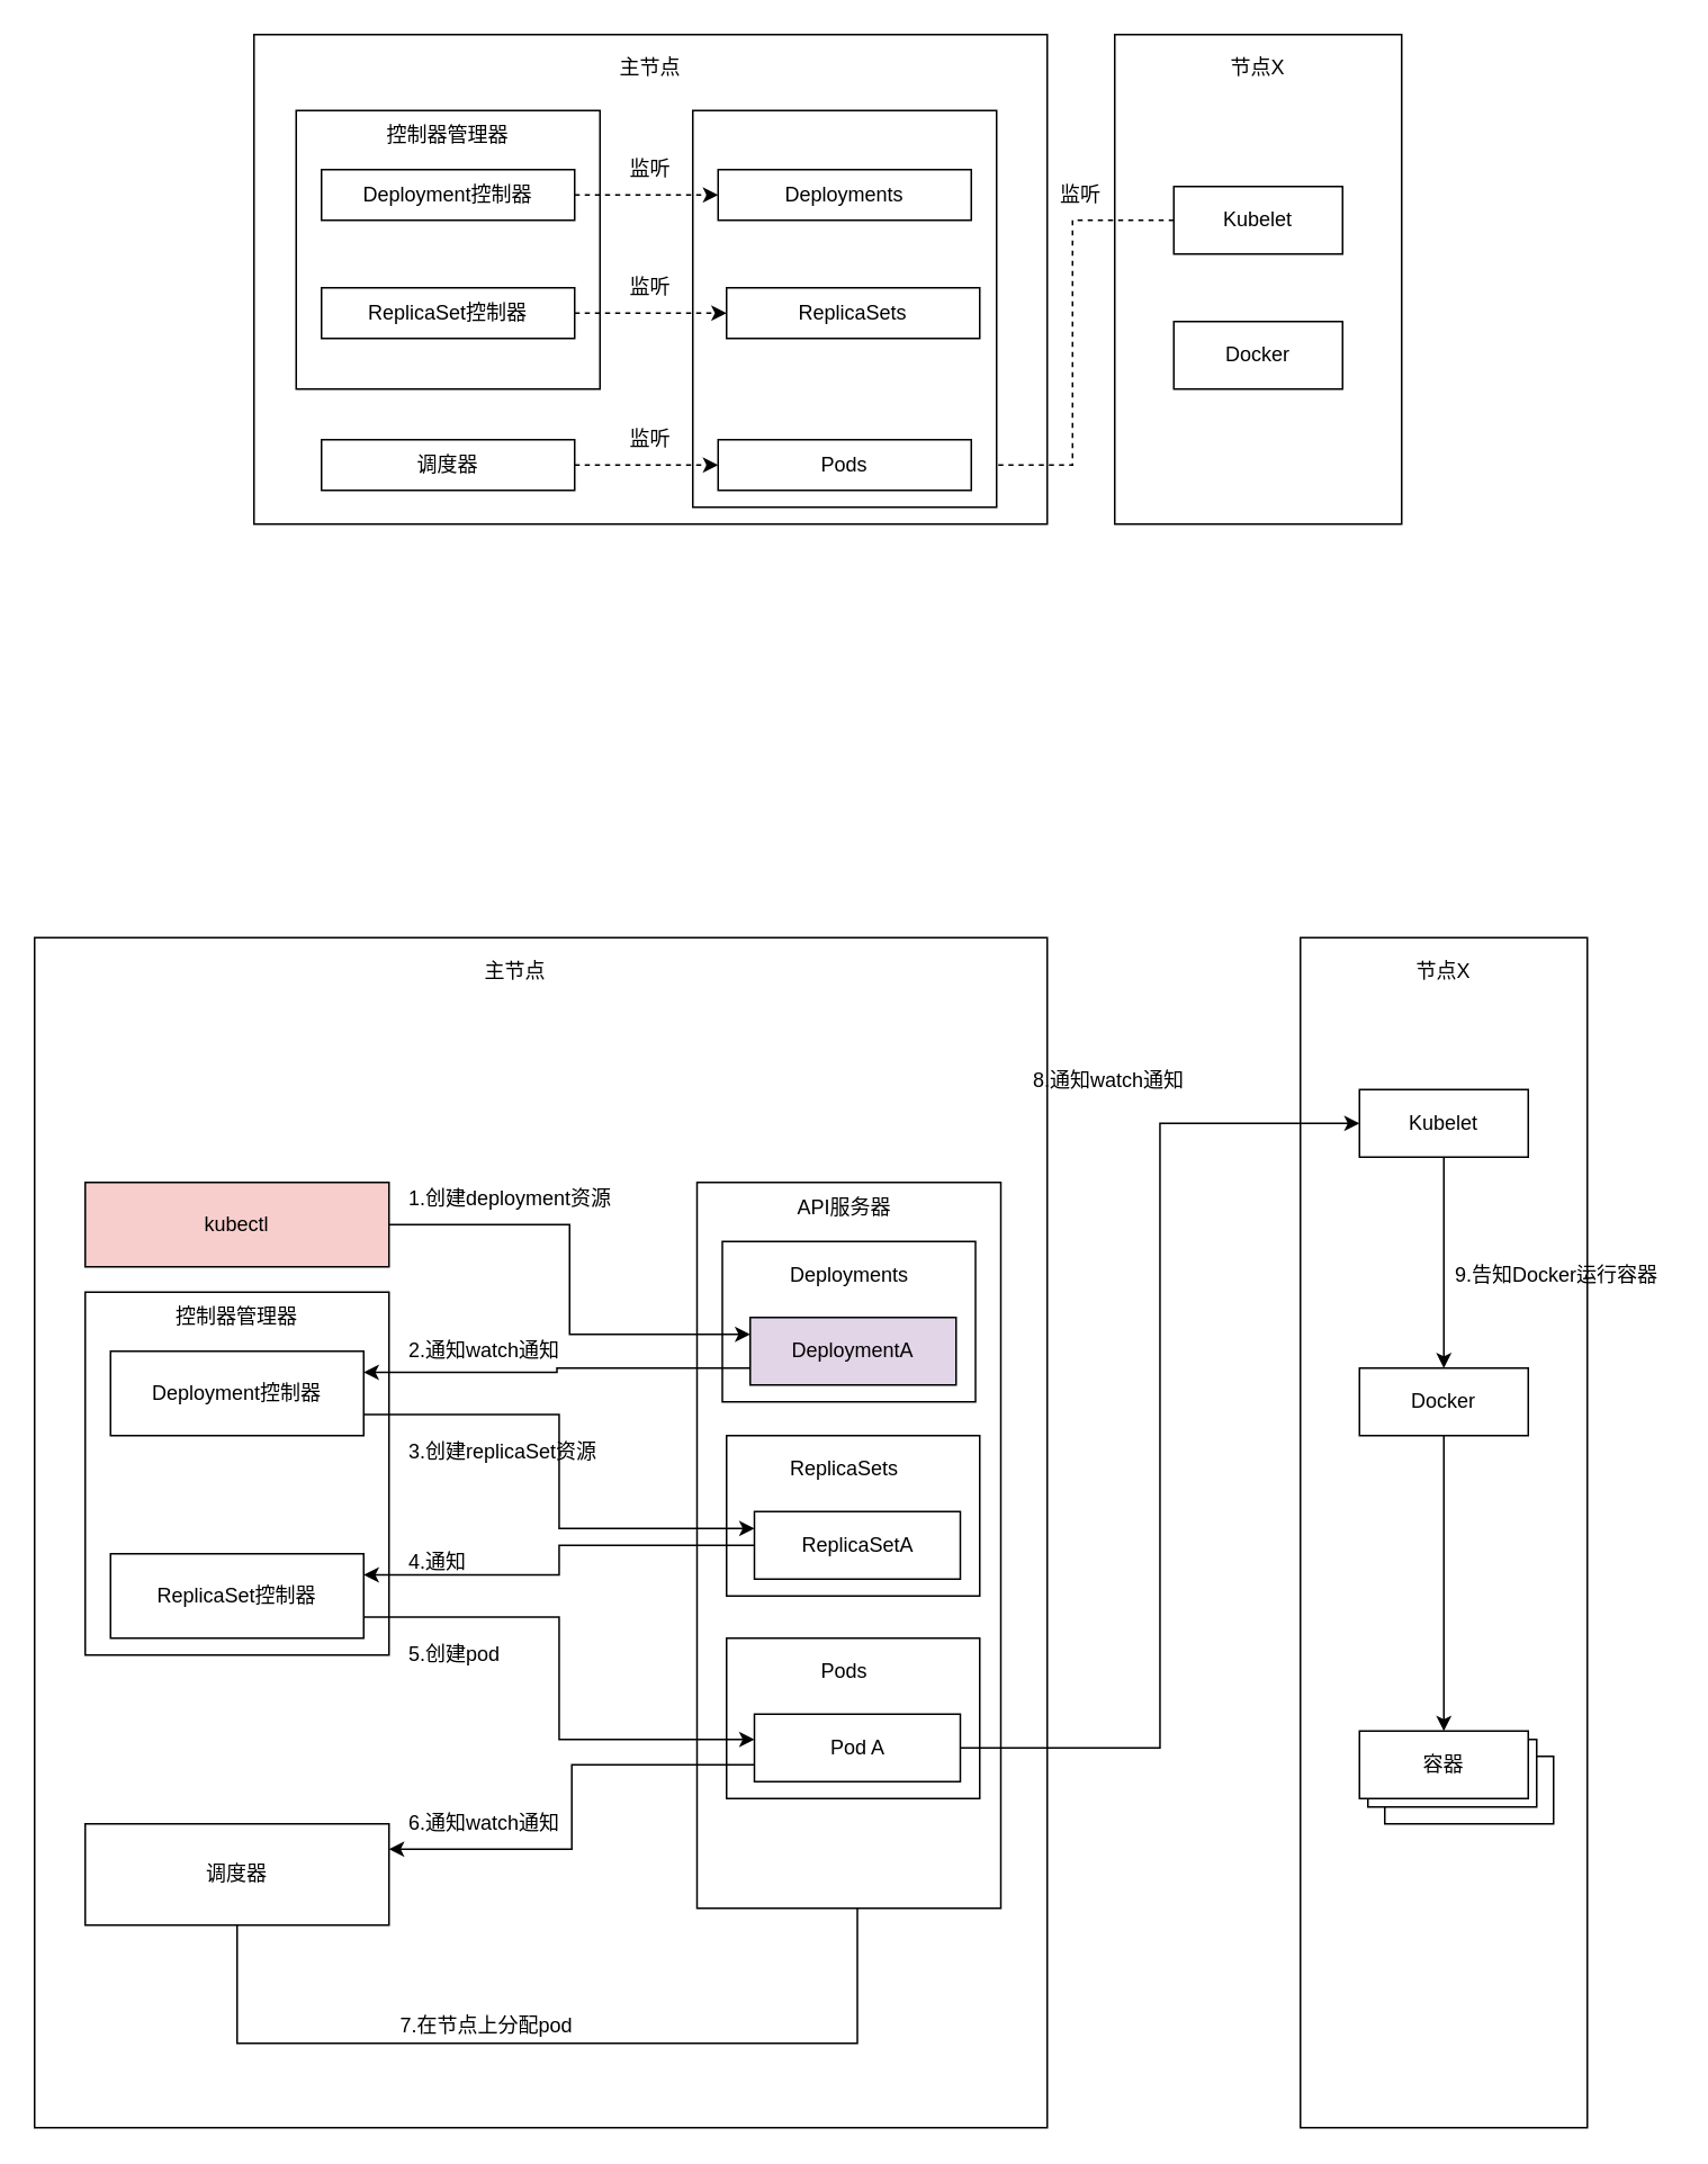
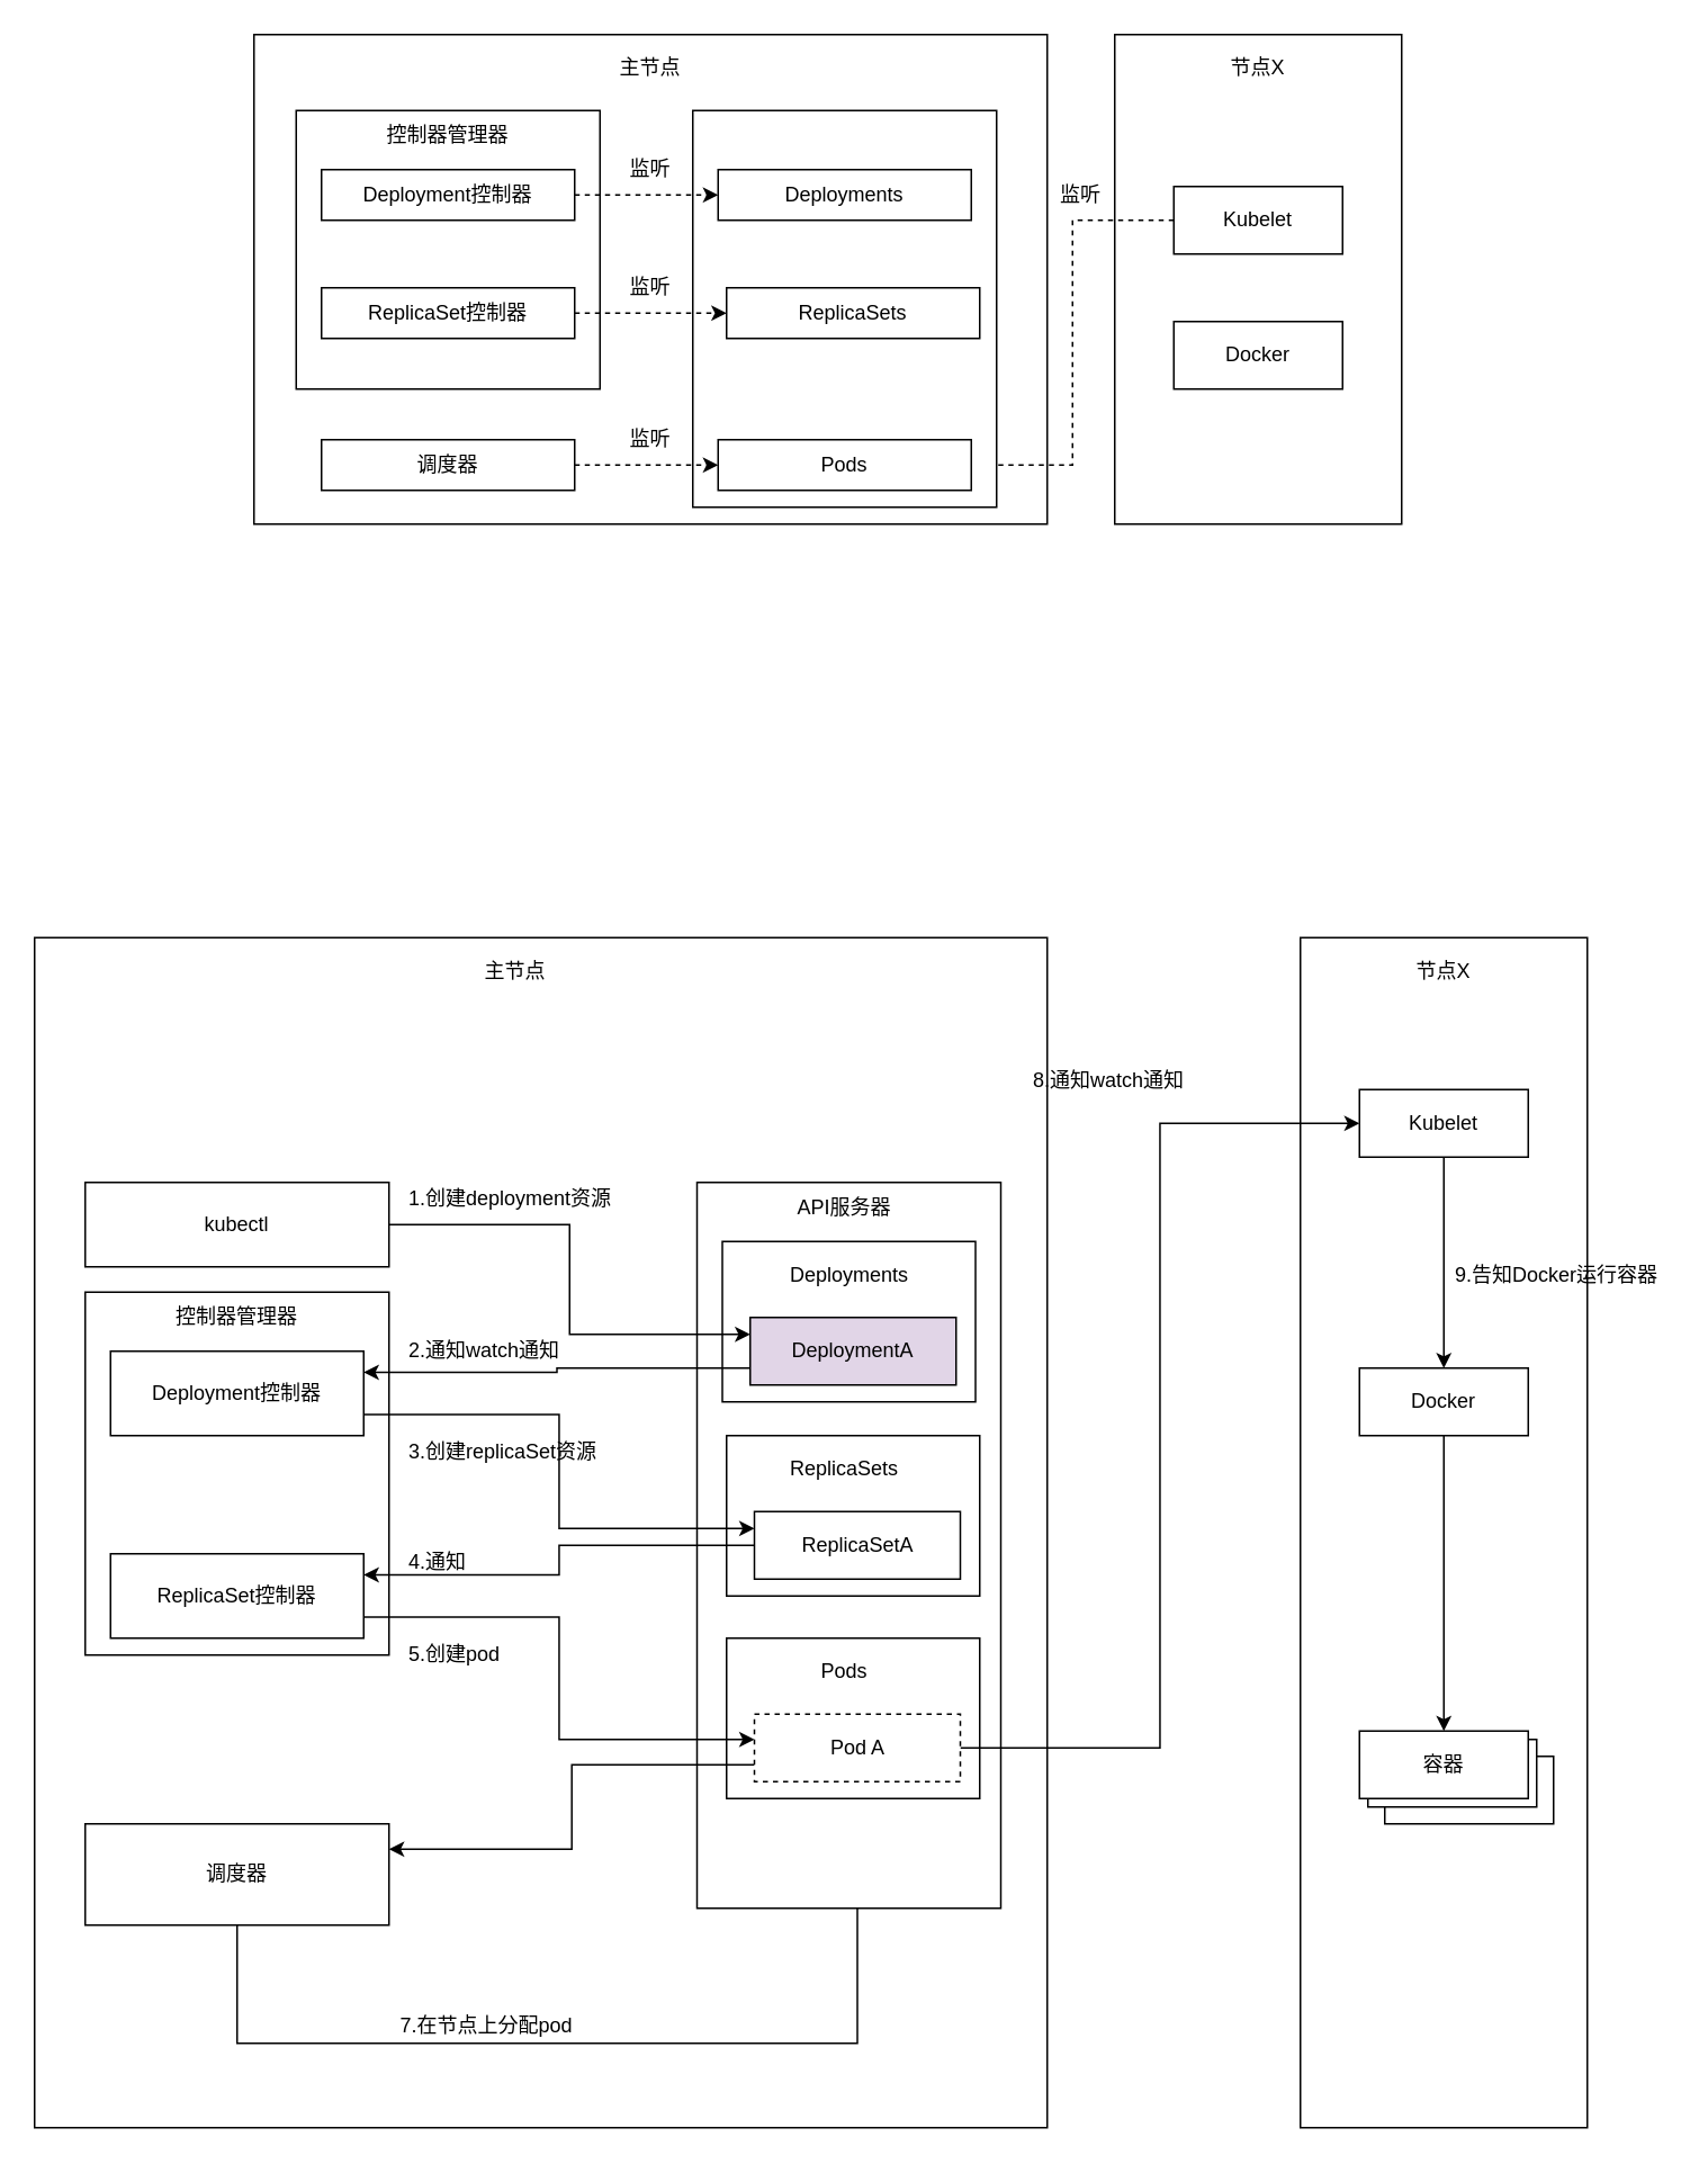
- <mxCell id="44" value="kubectl" style="rounded=0;whiteSpace=wrap;html=1;fillColor=#f8cecc;" vertex="1" parent="1"><mxGeometry x="50" y="700" width="180" height="50" as="geometry" /></mxCell>
+ <mxCell id="44" value="kubectl" style="rounded=0;whiteSpace=wrap;html=1;" vertex="1" parent="1"><mxGeometry x="50" y="700" width="180" height="50" as="geometry" /></mxCell>
- <mxCell id="55" value="Pod A" style="rounded=0;whiteSpace=wrap;html=1;" vertex="1" parent="1"><mxGeometry x="446.5" y="1015" width="122" height="40" as="geometry" /></mxCell>
+ <mxCell id="55" value="Pod A" style="rounded=0;whiteSpace=wrap;html=1;dashed=1;" vertex="1" parent="1"><mxGeometry x="446.5" y="1015" width="122" height="40" as="geometry" /></mxCell>
- <mxCell id="65" value="6.通知watch通知" style="text;html=1;strokeColor=none;fillColor=none;align=left;verticalAlign=middle;whiteSpace=wrap;rounded=0;" vertex="1" parent="1"><mxGeometry x="240" y="1070" width="130" height="20" as="geometry" /></mxCell>
